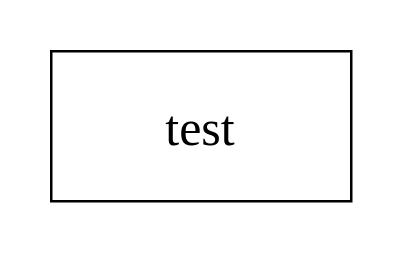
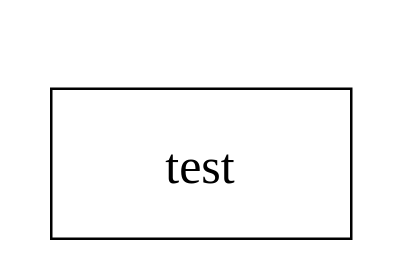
- <mxCell id="2" value="&lt;font face=&quot;Verdana&quot; style=&quot;font-size: 20px;&quot;&gt;test&lt;/font&gt;" style="rounded=0;whiteSpace=wrap;html=1;" vertex="1" parent="1"><mxGeometry x="20" y="20" width="120" height="60" as="geometry" /></mxCell>
+ <mxCell id="2" value="&lt;font face=&quot;Verdana&quot; style=&quot;font-size: 20px;&quot;&gt;test&lt;/font&gt;" style="rounded=0;whiteSpace=wrap;html=1;" vertex="1" parent="1"><mxGeometry x="20" y="35" width="120" height="60" as="geometry" /></mxCell>
